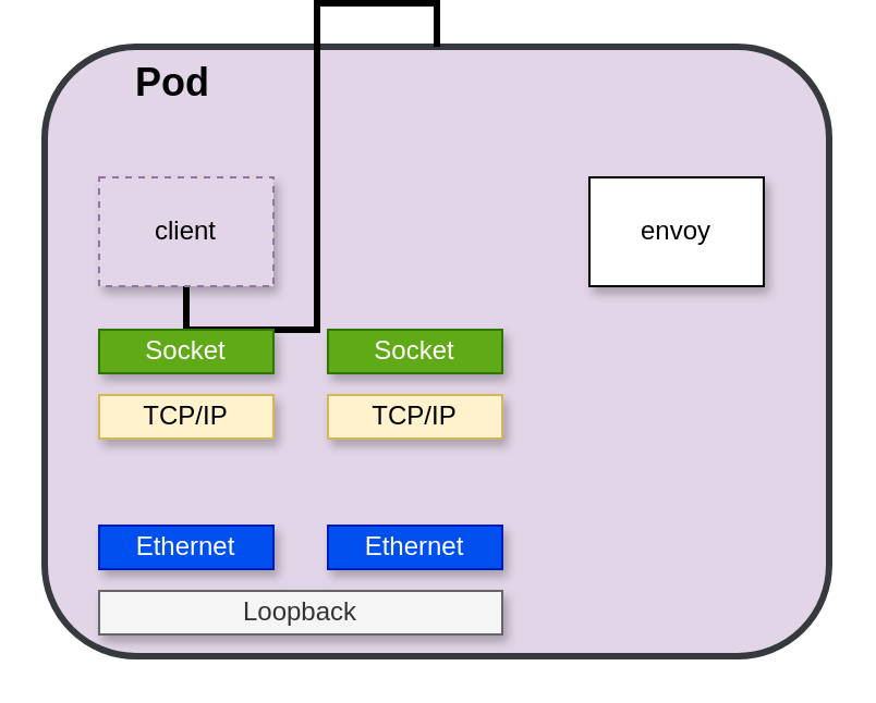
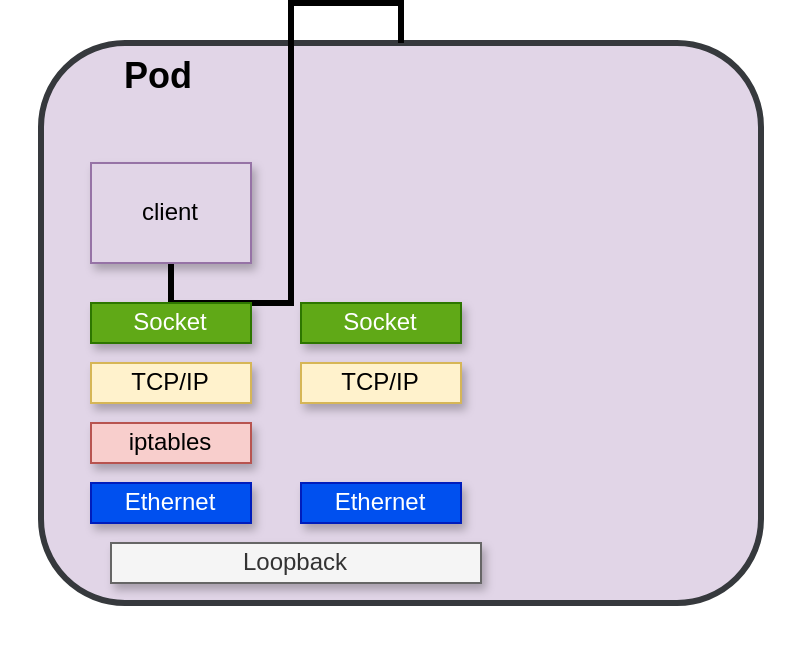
- <mxCell id="4" value="client" style="rounded=0;whiteSpace=wrap;html=1;fillColor=#e1d5e7;strokeColor=#9673a6;shadow=1;dashed=1;" vertex="1" parent="1"><mxGeometry x="45" y="80" width="80" height="50" as="geometry" /></mxCell>
+ <mxCell id="4" value="client" style="rounded=0;whiteSpace=wrap;html=1;fillColor=#e1d5e7;strokeColor=#9673a6;shadow=1;" vertex="1" parent="1"><mxGeometry x="45" y="80" width="80" height="50" as="geometry" /></mxCell>
- <mxCell id="13" value="envoy" style="rounded=0;whiteSpace=wrap;html=1;shadow=1;" vertex="1" parent="1"><mxGeometry x="270" y="80" width="80" height="50" as="geometry" /></mxCell>
+ <mxCell id="7" value="iptables" style="rounded=0;whiteSpace=wrap;html=1;fillColor=#f8cecc;strokeColor=#b85450;shadow=1;" vertex="1" parent="1"><mxGeometry x="45" y="210" width="80" height="20" as="geometry" /></mxCell>
- <mxCell id="8" value="Loopback" style="rounded=0;whiteSpace=wrap;html=1;fillColor=#f5f5f5;strokeColor=#666666;fontColor=#333333;shadow=1;" vertex="1" parent="1"><mxGeometry x="45" y="270" width="185" height="20" as="geometry" /></mxCell>
+ <mxCell id="8" value="Loopback" style="rounded=0;whiteSpace=wrap;html=1;fillColor=#f5f5f5;strokeColor=#666666;fontColor=#333333;shadow=1;" vertex="1" parent="1"><mxGeometry x="55" y="270" width="185" height="20" as="geometry" /></mxCell>
